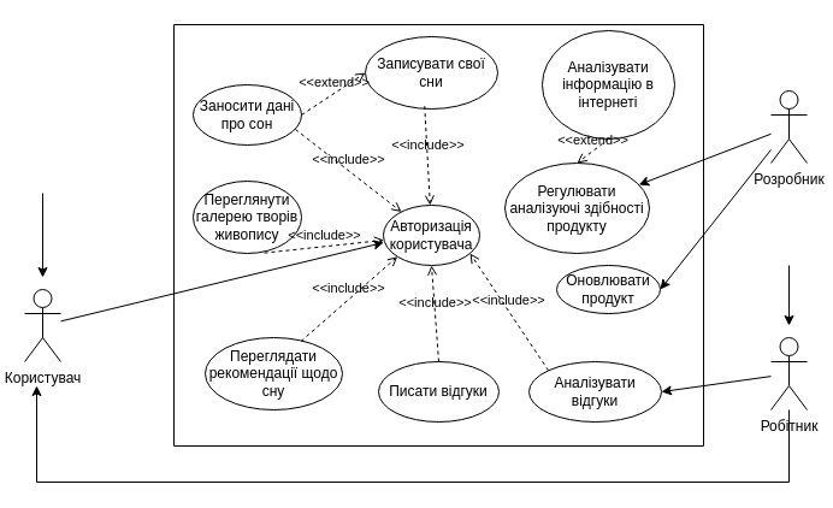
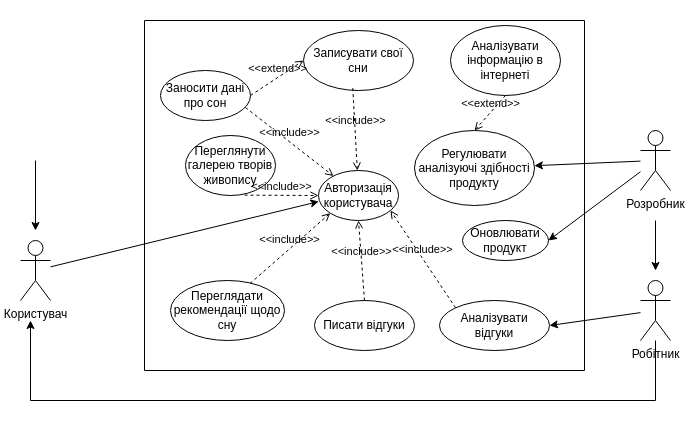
- <mxCell id="11" value="Аналізувати інформацію в інтернеті" style="ellipse;whiteSpace=wrap;html=1;" vertex="1" parent="2"><mxGeometry x="306" y="5" width="110" height="90" as="geometry" /></mxCell>
+ <mxCell id="11" value="Аналізувати інформацію в інтернеті" style="ellipse;whiteSpace=wrap;html=1;" vertex="1" parent="2"><mxGeometry x="306" y="5" width="110" height="70" as="geometry" /></mxCell>
- <mxCell id="30" value="Розробник" style="shape=umlActor;verticalLabelPosition=bottom;verticalAlign=top;html=1;outlineConnect=0;" vertex="1" parent="1"><mxGeometry x="640" y="75" width="30" height="60" as="geometry" /></mxCell>
+ <mxCell id="30" value="Розробник" style="shape=umlActor;verticalLabelPosition=bottom;verticalAlign=top;html=1;outlineConnect=0;" vertex="1" parent="1"><mxGeometry x="640" y="130" width="30" height="60" as="geometry" /></mxCell>
- <mxCell id="10" value="Регулювати аналізуючі здібності продукту" style="ellipse;whiteSpace=wrap;html=1;" vertex="1" parent="2"><mxGeometry x="275" y="115" width="120" height="75" as="geometry" /></mxCell>
+ <mxCell id="10" value="Регулювати аналізуючі здібності продукту" style="ellipse;whiteSpace=wrap;html=1;" vertex="1" parent="2"><mxGeometry x="270" y="110" width="120" height="75" as="geometry" /></mxCell>
- <mxCell id="4" value="Переглянути галерею творів живопису" style="ellipse;whiteSpace=wrap;html=1;" vertex="1" parent="2"><mxGeometry x="16" y="130" width="90" height="60" as="geometry" /></mxCell>
+ <mxCell id="4" value="Переглянути галерею творів живопису" style="ellipse;whiteSpace=wrap;html=1;" vertex="1" parent="2"><mxGeometry x="41" y="115" width="90" height="60" as="geometry" /></mxCell>
